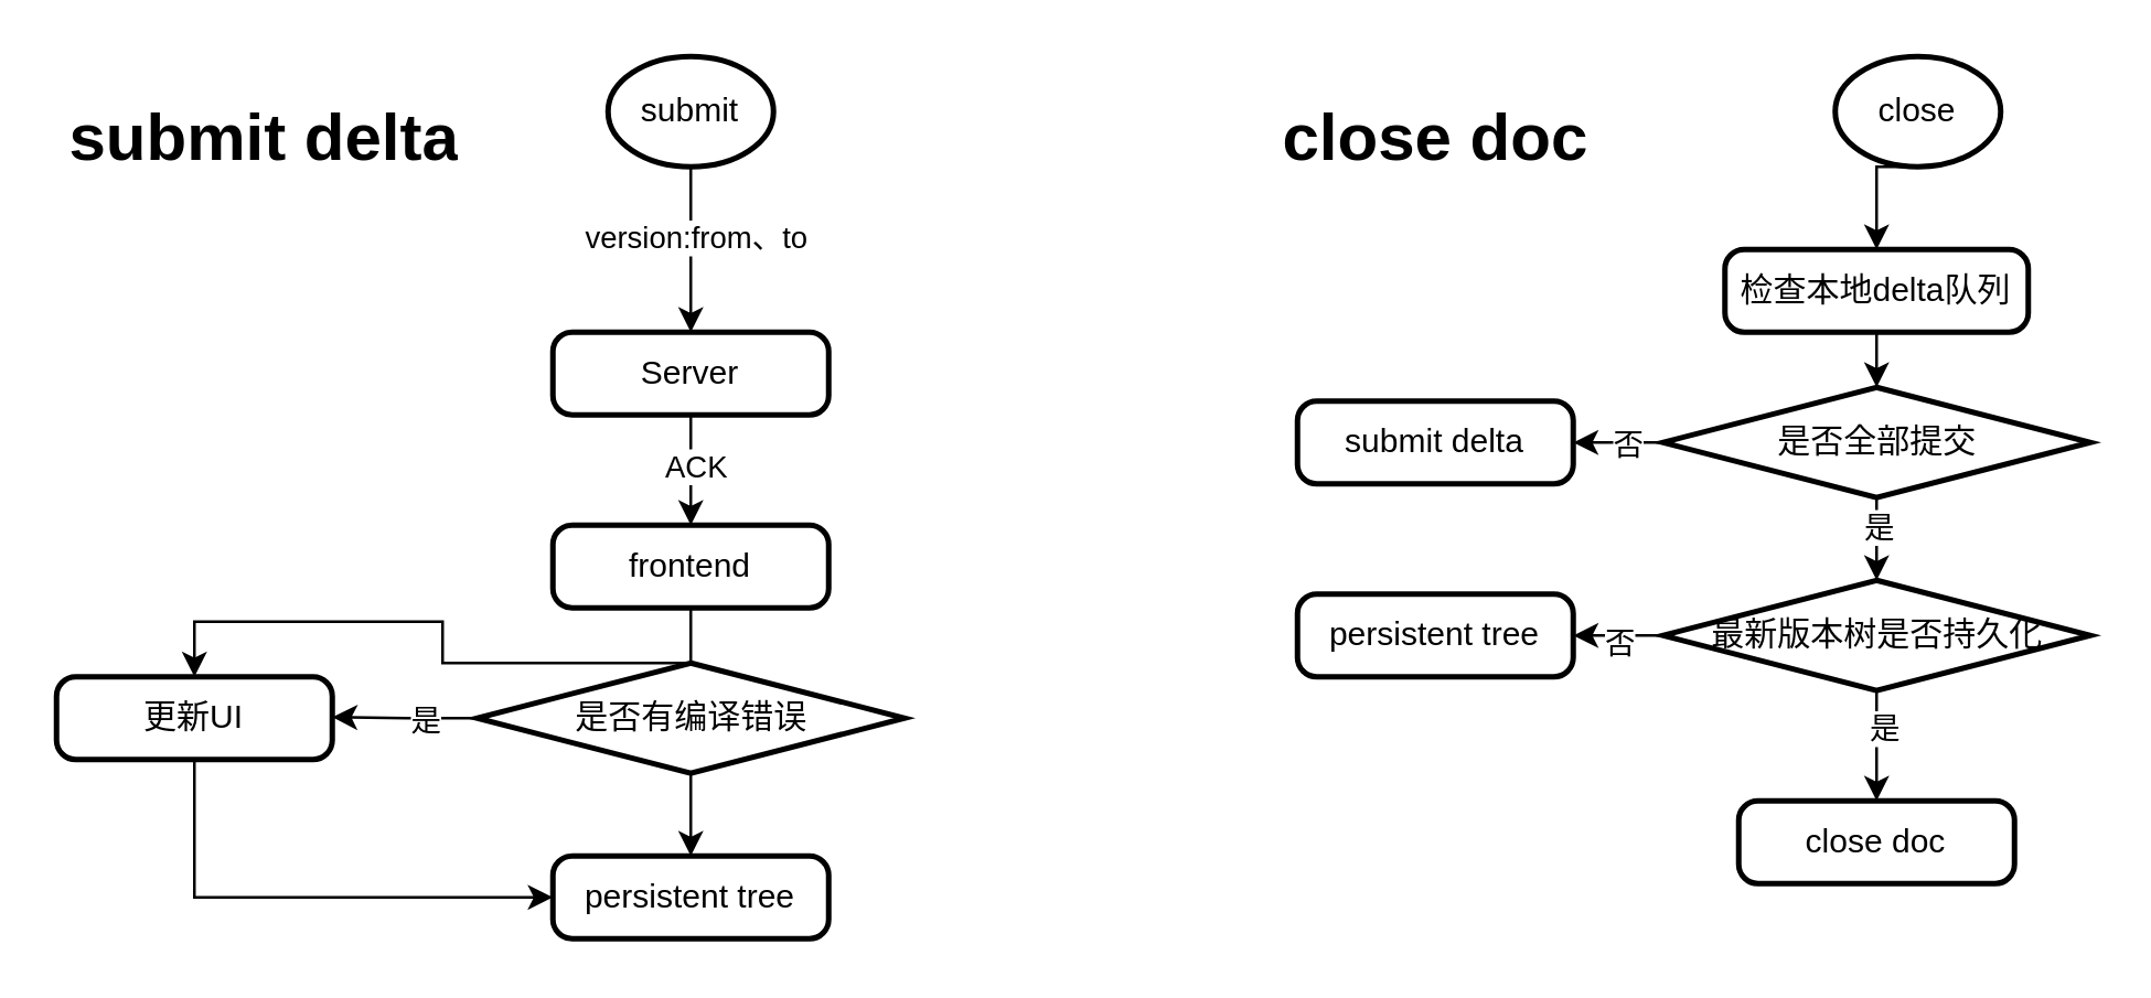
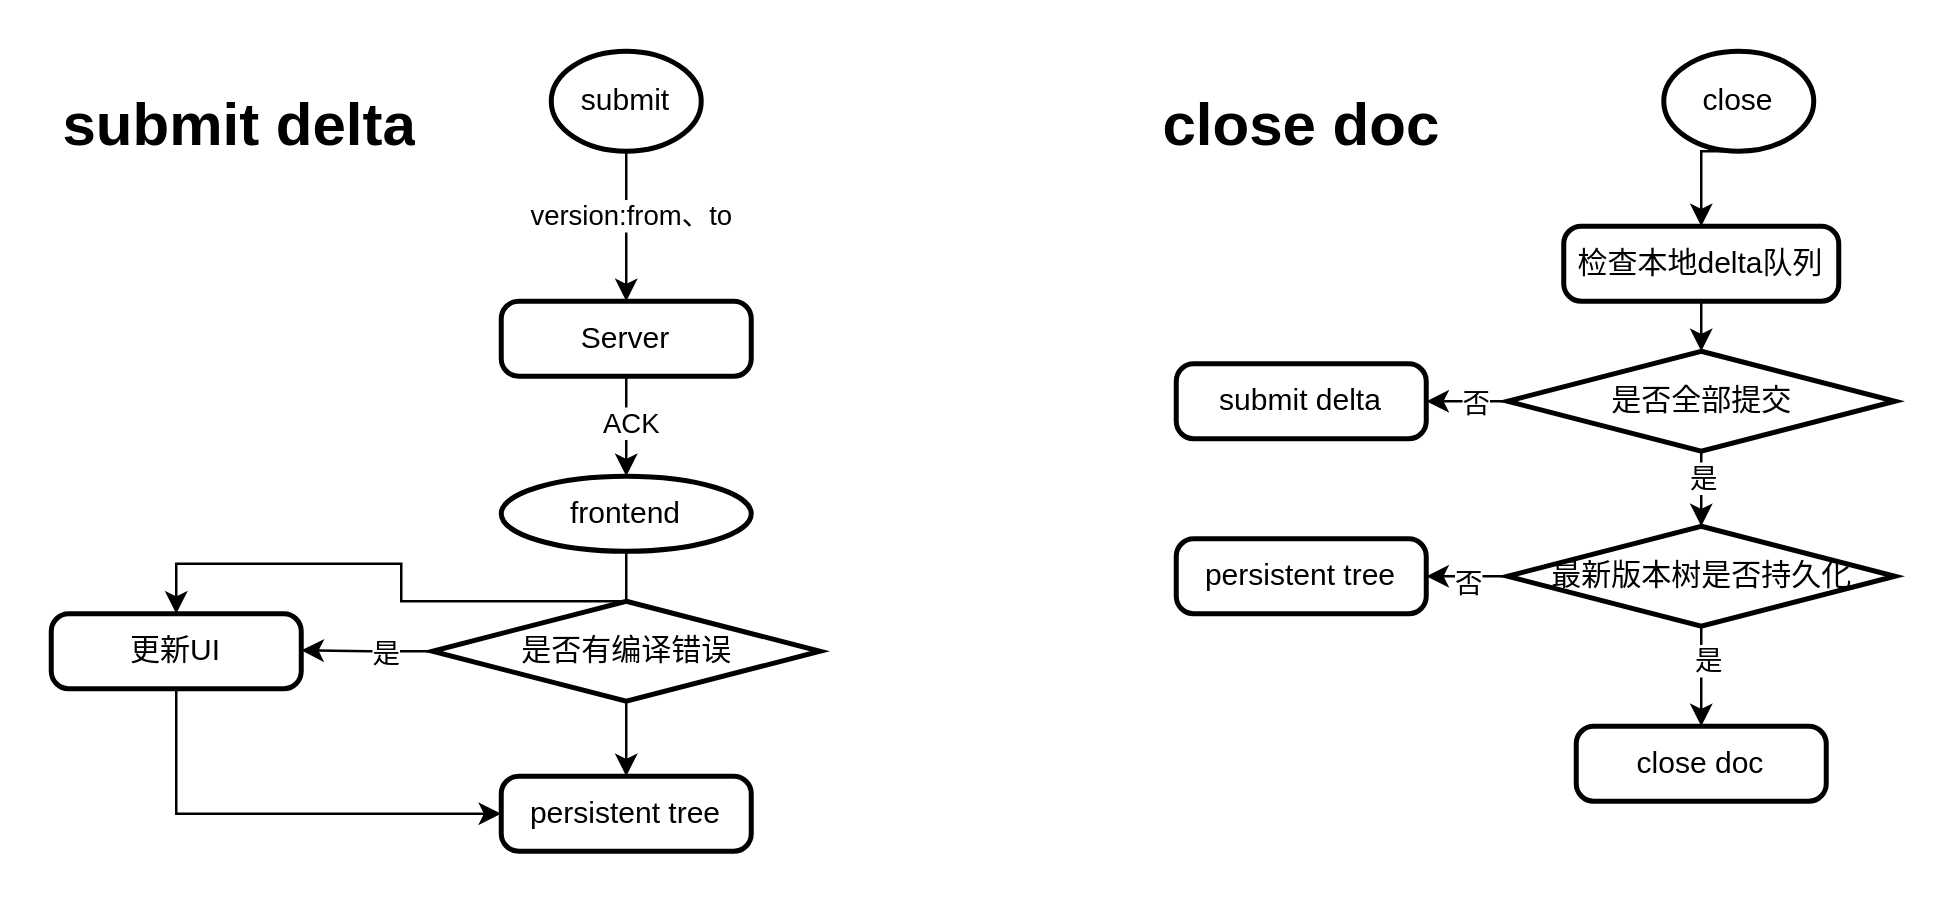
- <mxCell id="8" value="frontend" style="rounded=1;whiteSpace=wrap;html=1;absoluteArcSize=1;arcSize=14;strokeWidth=2;" vertex="1" parent="1"><mxGeometry x="200" y="190" width="100" height="30" as="geometry" /></mxCell>
+ <mxCell id="8" value="frontend" style="ellipse;whiteSpace=wrap;html=1;absoluteArcSize=1;arcSize=14;strokeWidth=2;" vertex="1" parent="1"><mxGeometry x="200" y="190" width="100" height="30" as="geometry" /></mxCell>
